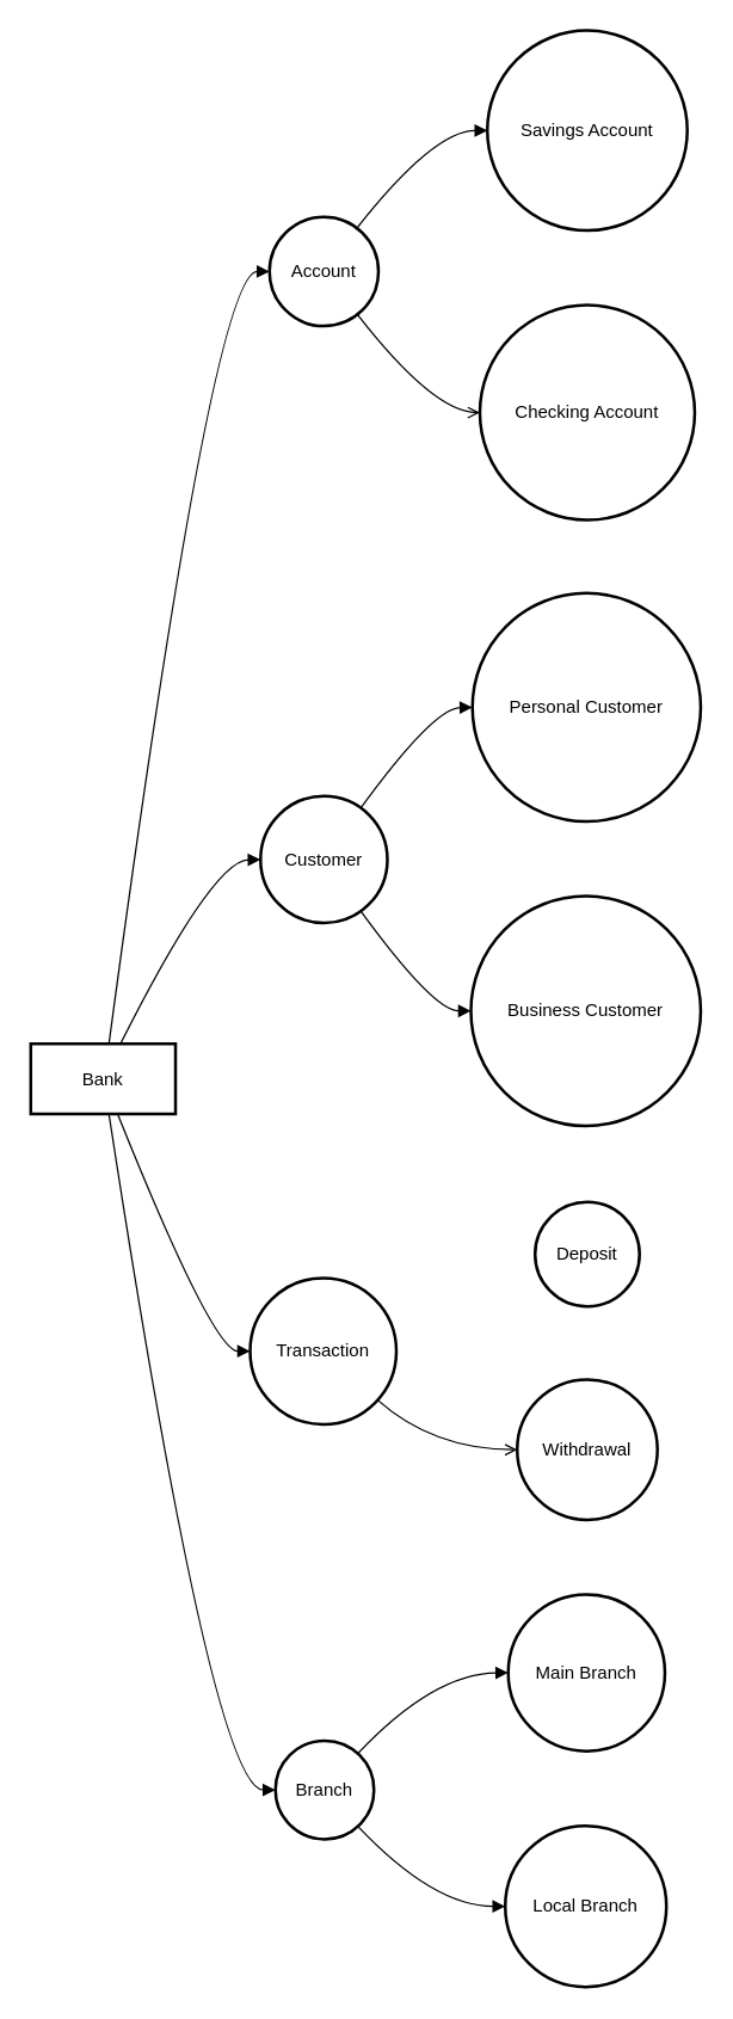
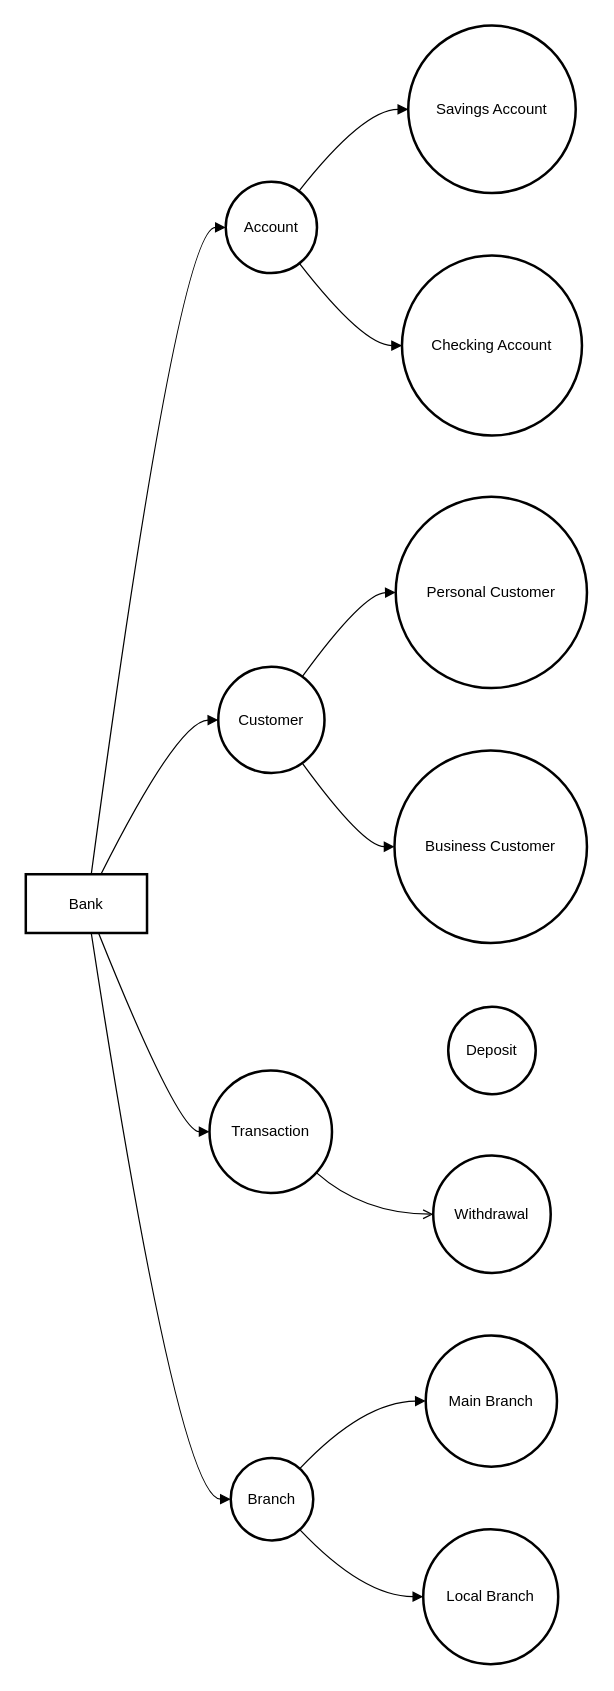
- <mxCell id="20" value="" style="curved=1;startArrow=none;endArrow=open;exitX=0.89;exitY=1;entryX=0;entryY=0.5;" edge="1" parent="1" source="3" target="8"><mxGeometry relative="1" as="geometry"><Array as="points"><mxPoint x="290" y="276" /></Array></mxGeometry></mxCell>
+ <mxCell id="20" value="" style="curved=1;startArrow=none;endArrow=block;exitX=0.89;exitY=1;entryX=0;entryY=0.5;" edge="1" parent="1" source="3" target="8"><mxGeometry relative="1" as="geometry"><Array as="points"><mxPoint x="290" y="276" /></Array></mxGeometry></mxCell>
